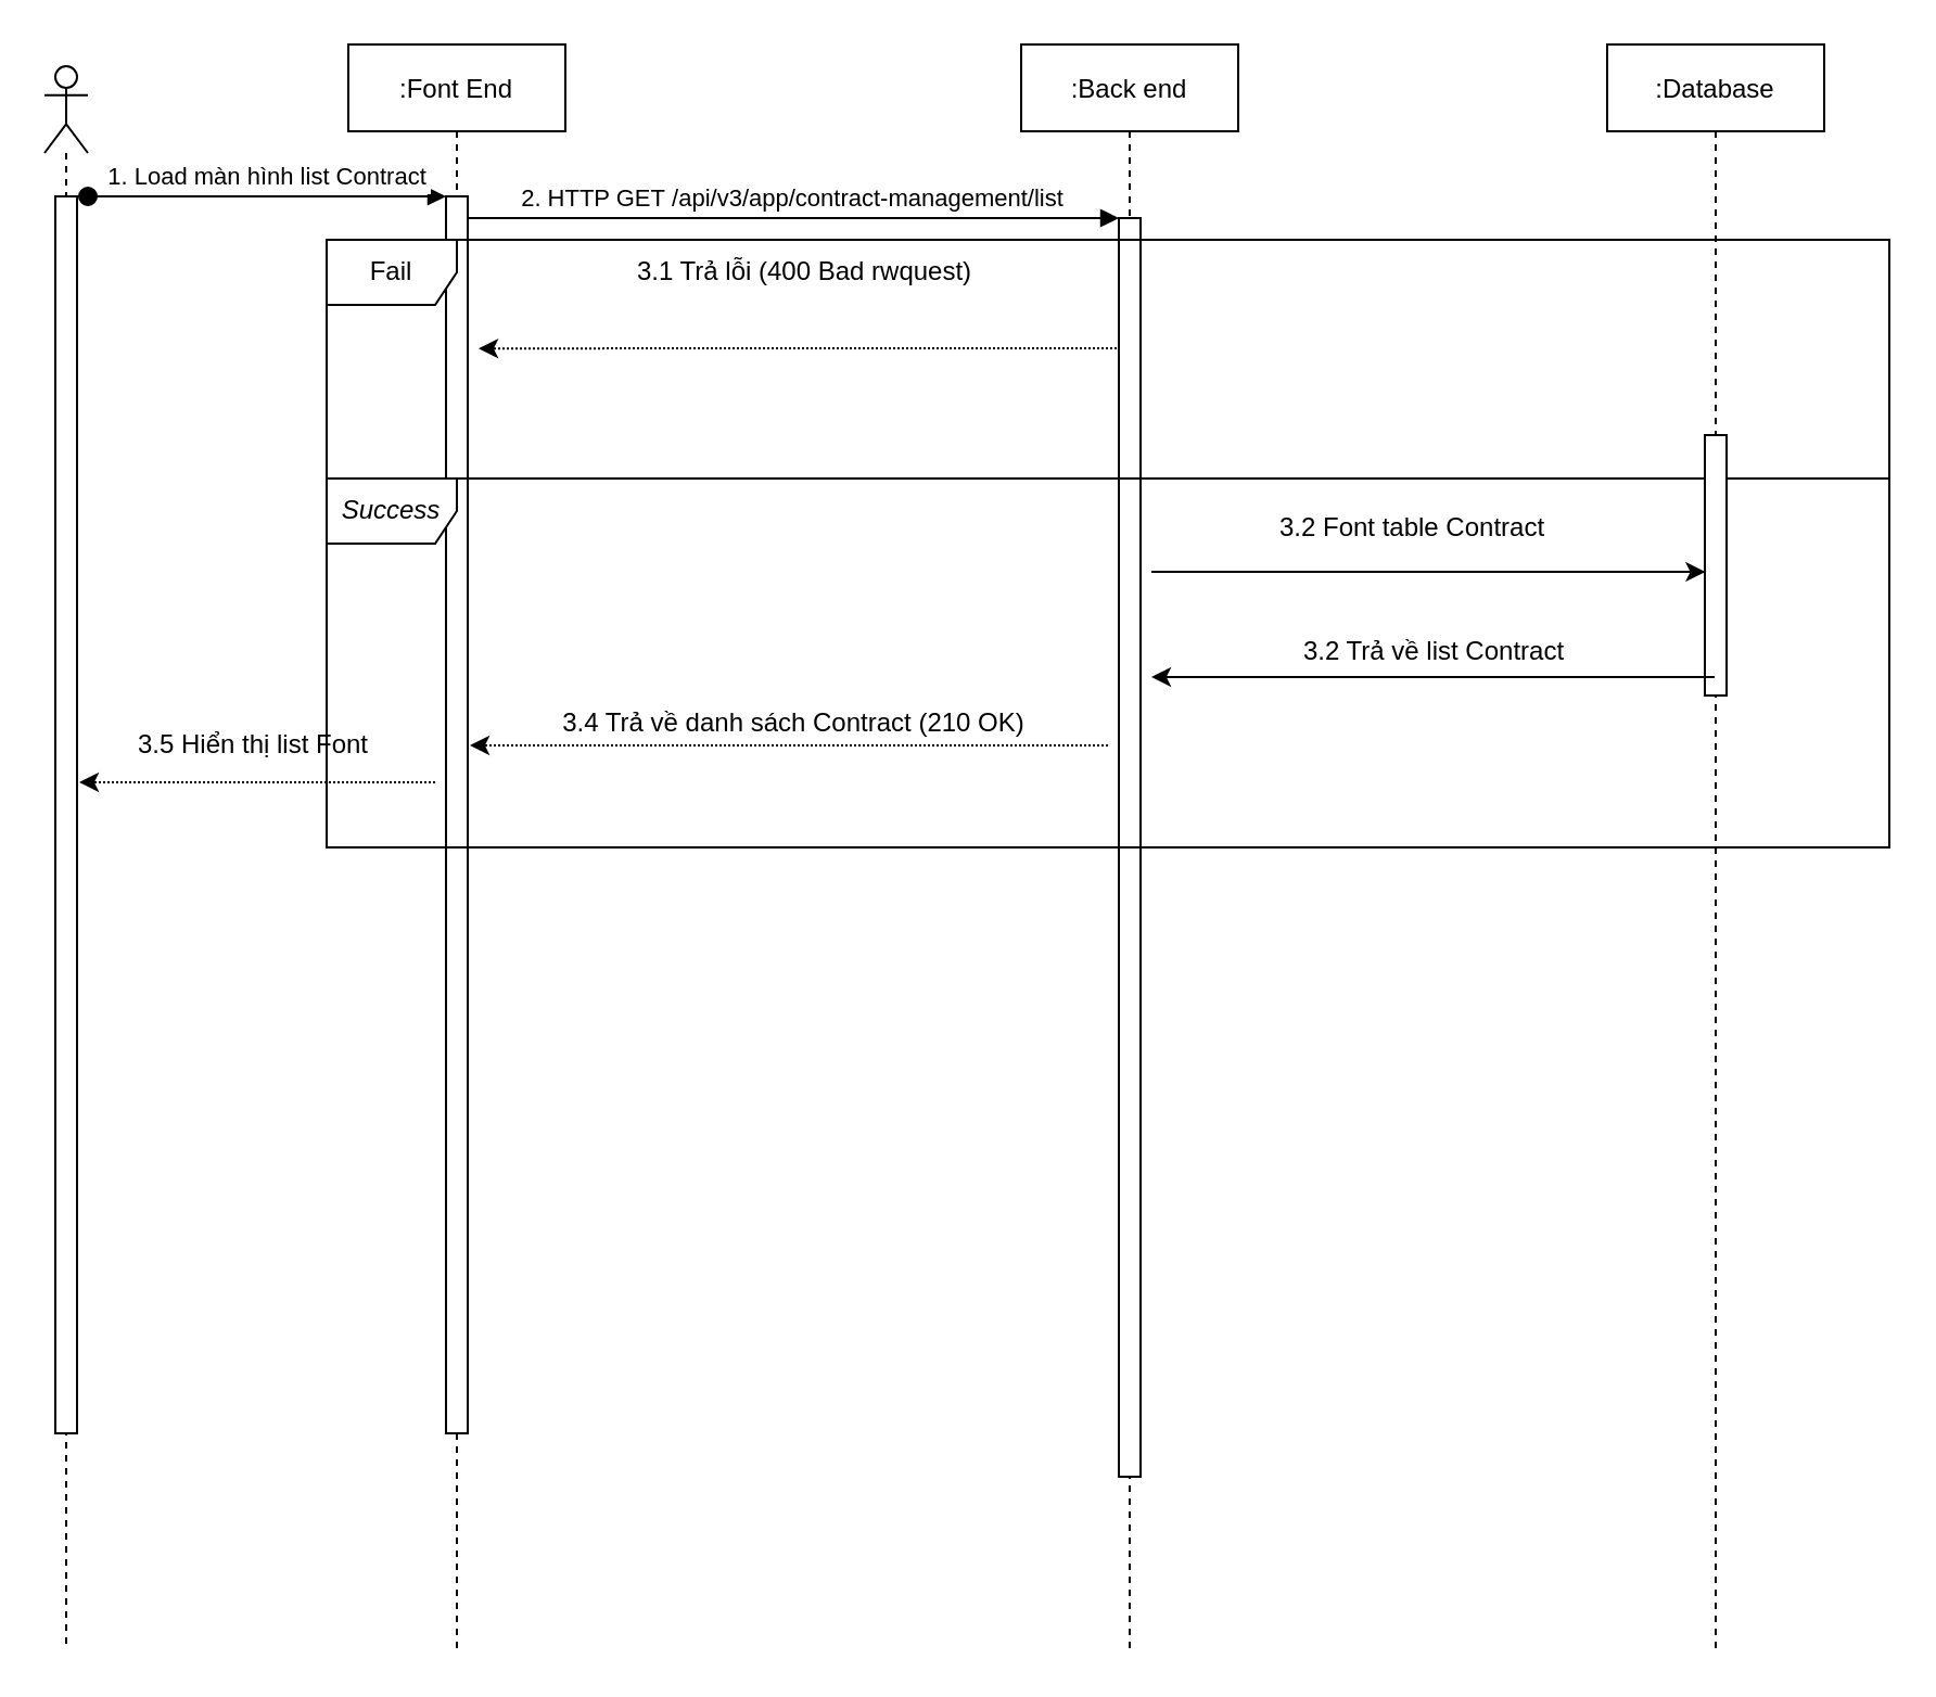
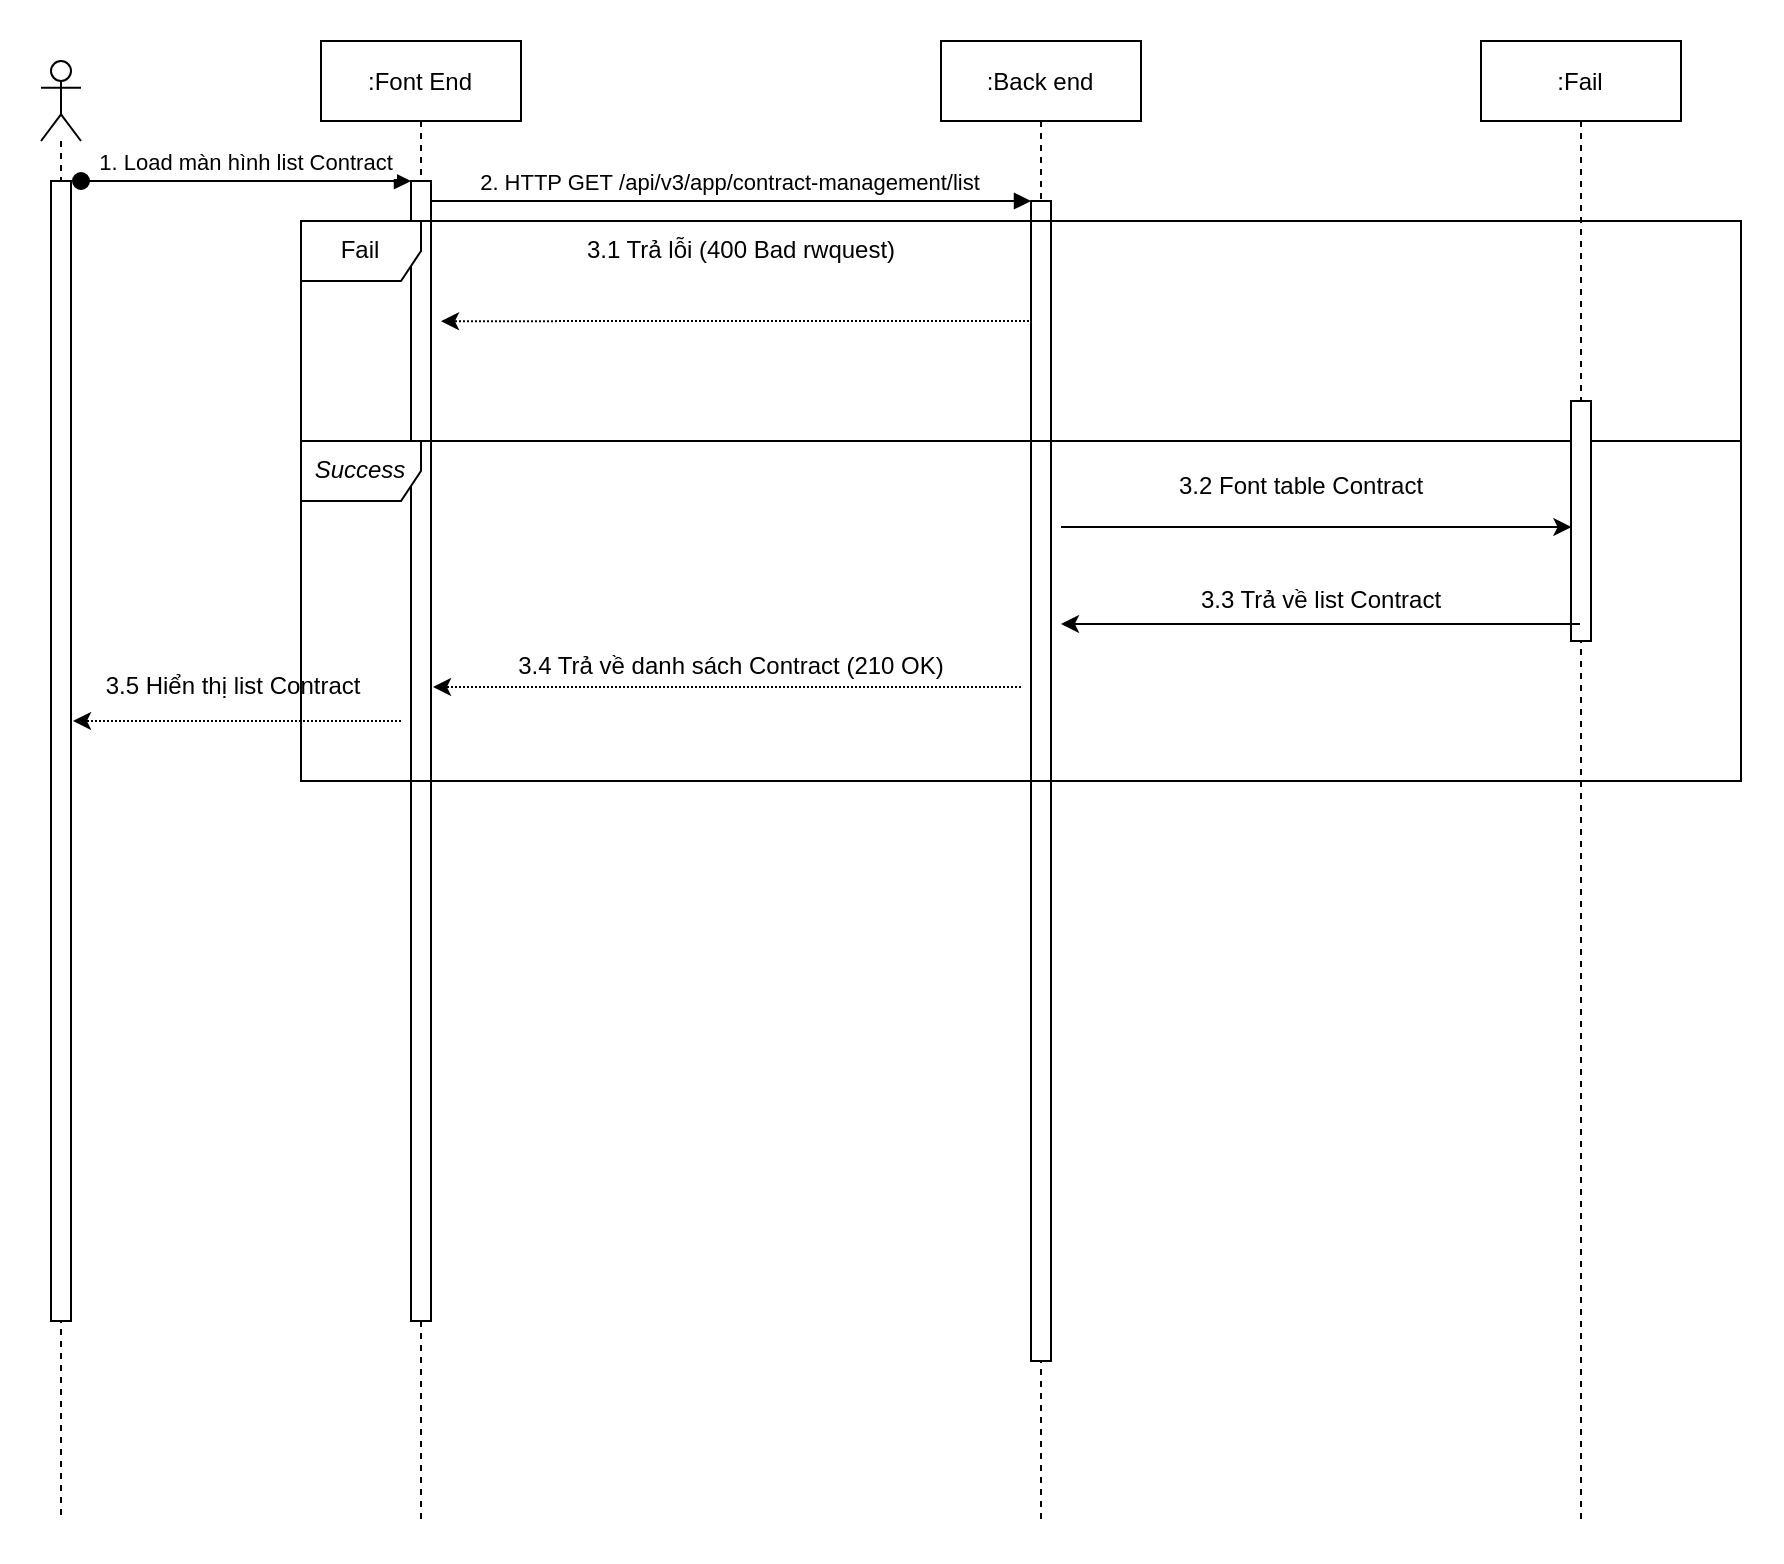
- <mxCell id="18" value=":Database" style="shape=umlLifeline;perimeter=lifelinePerimeter;container=1;collapsible=0;recursiveResize=0;rounded=0;shadow=0;strokeWidth=1;" parent="1" vertex="1"><mxGeometry x="740" y="20" width="100" height="740" as="geometry" /></mxCell>
+ <mxCell id="18" value=":Fail" style="shape=umlLifeline;perimeter=lifelinePerimeter;container=1;collapsible=0;recursiveResize=0;rounded=0;shadow=0;strokeWidth=1;" parent="1" vertex="1"><mxGeometry x="740" y="20" width="100" height="740" as="geometry" /></mxCell>
- <mxCell id="23" value="3.2 Trả về list&amp;nbsp;Contract" style="text;html=1;align=center;verticalAlign=middle;resizable=0;points=[];autosize=1;strokeColor=none;" parent="1" vertex="1"><mxGeometry x="590" y="285" width="140" height="30" as="geometry" /></mxCell>
+ <mxCell id="23" value="3.3 Trả về list&amp;nbsp;Contract" style="text;html=1;align=center;verticalAlign=middle;resizable=0;points=[];autosize=1;strokeColor=none;" parent="1" vertex="1"><mxGeometry x="590" y="285" width="140" height="30" as="geometry" /></mxCell>
- <mxCell id="17" value="3.5 Hiển thị list&amp;nbsp;Font" style="text;html=1;align=center;verticalAlign=middle;resizable=0;points=[];autosize=1;strokeColor=none;" parent="1" vertex="1"><mxGeometry x="41" y="328" width="150" height="30" as="geometry" /></mxCell>
+ <mxCell id="17" value="3.5 Hiển thị list&amp;nbsp;Contract" style="text;html=1;align=center;verticalAlign=middle;resizable=0;points=[];autosize=1;strokeColor=none;" parent="1" vertex="1"><mxGeometry x="41" y="328" width="150" height="30" as="geometry" /></mxCell>
